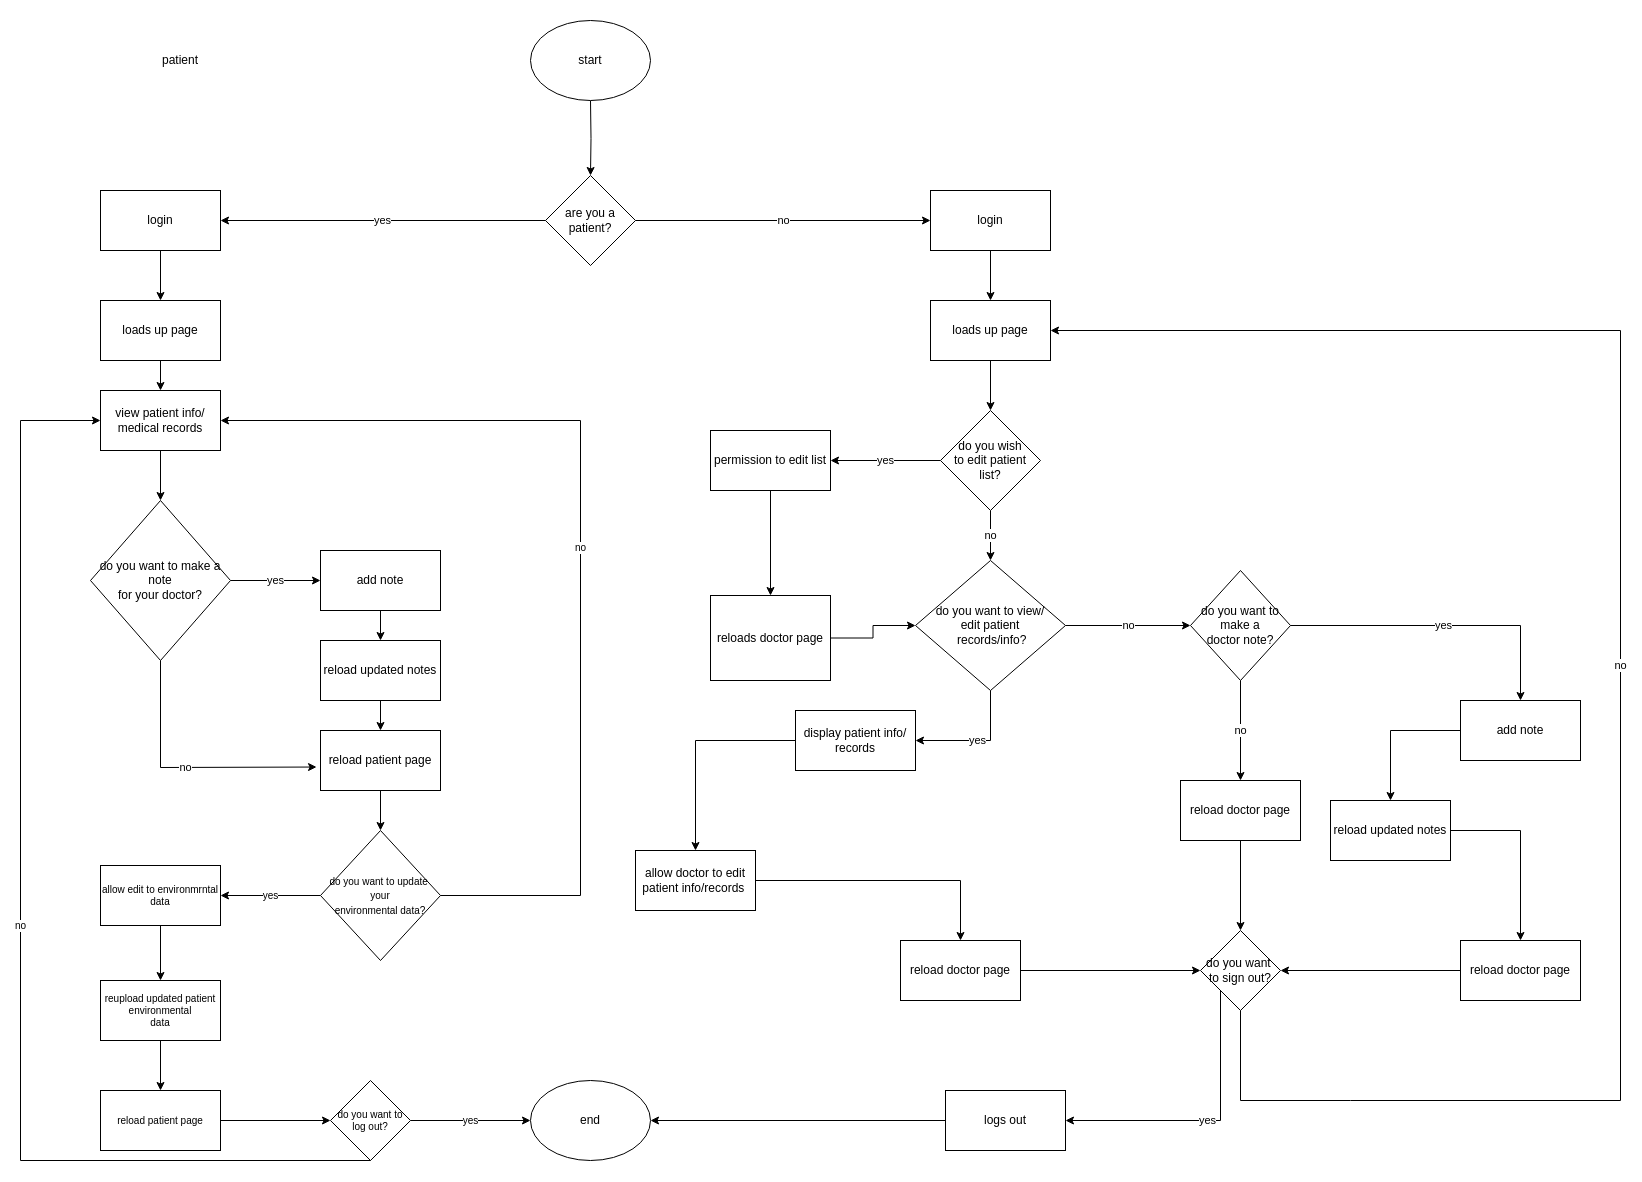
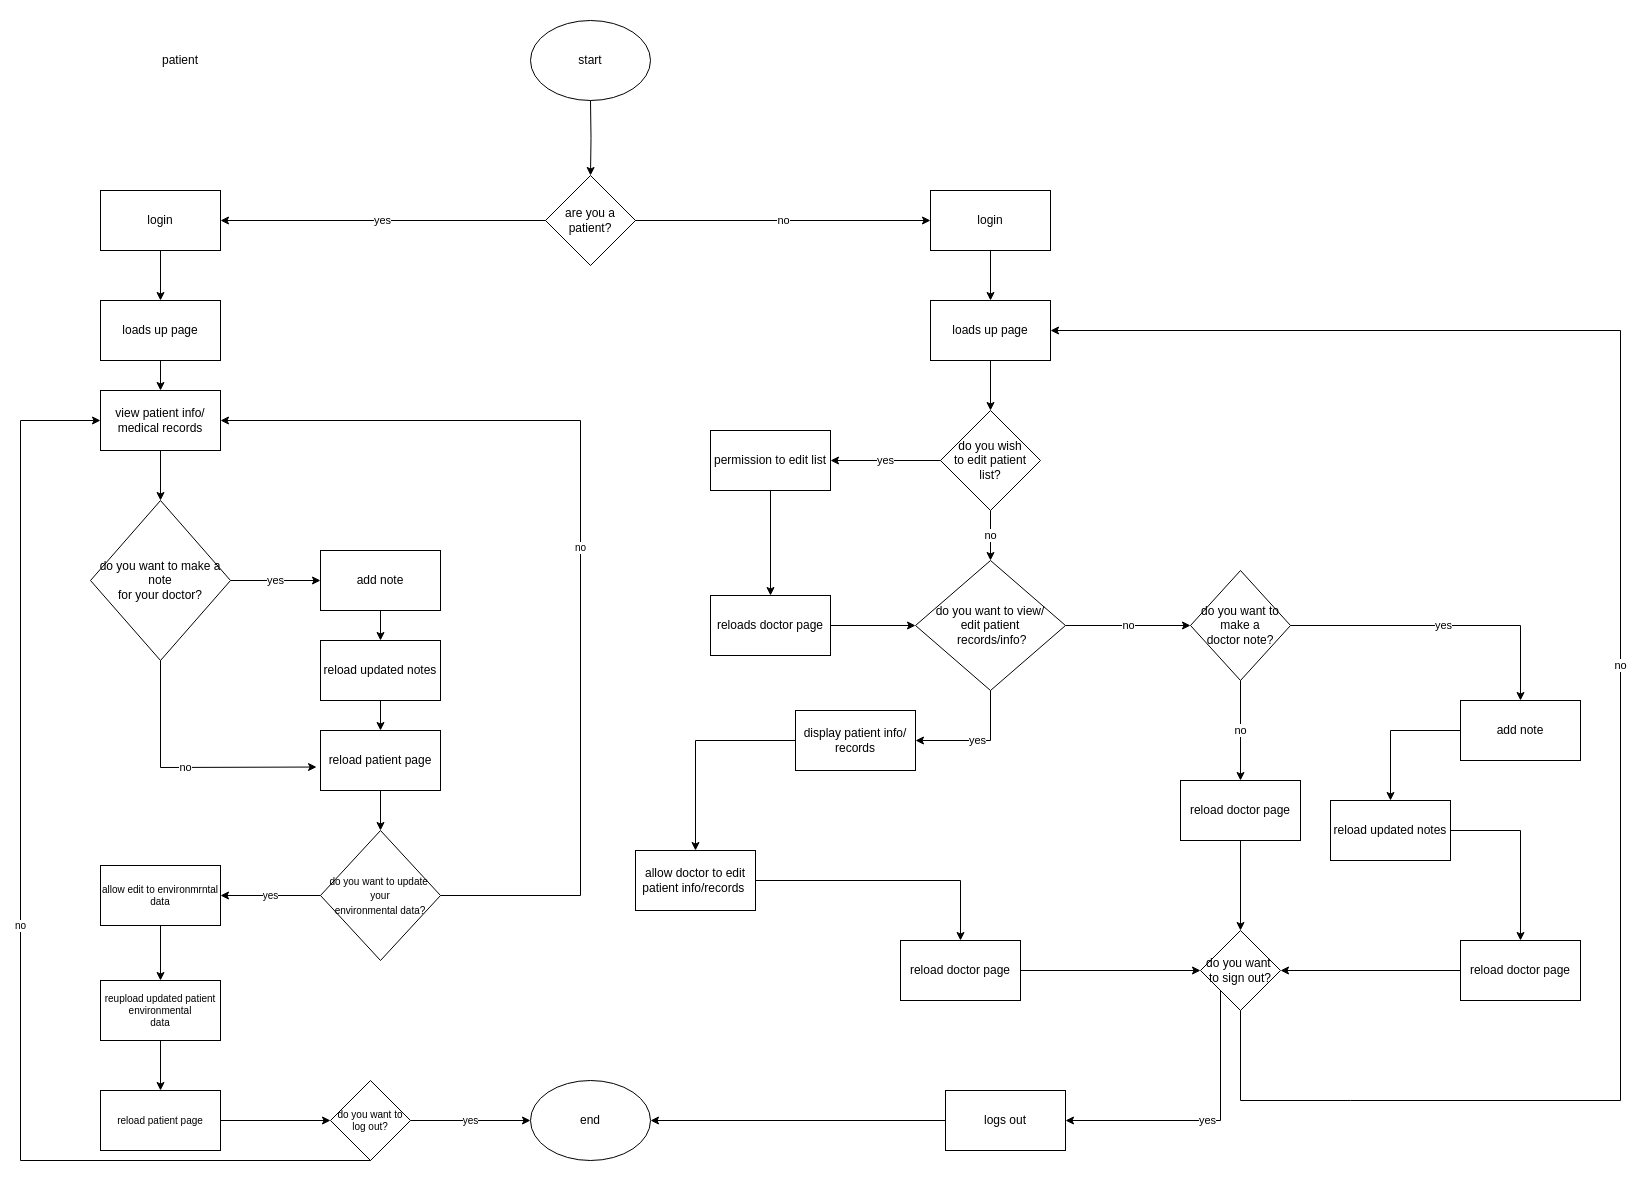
- <mxCell id="21" value="reloads doctor page" style="rounded=0;whiteSpace=wrap;html=1;" parent="1" vertex="1"><mxGeometry x="710" y="595" width="120" height="85" as="geometry" /></mxCell>
+ <mxCell id="21" value="reloads doctor page" style="rounded=0;whiteSpace=wrap;html=1;" parent="1" vertex="1"><mxGeometry x="710" y="595" width="120" height="60" as="geometry" /></mxCell>
